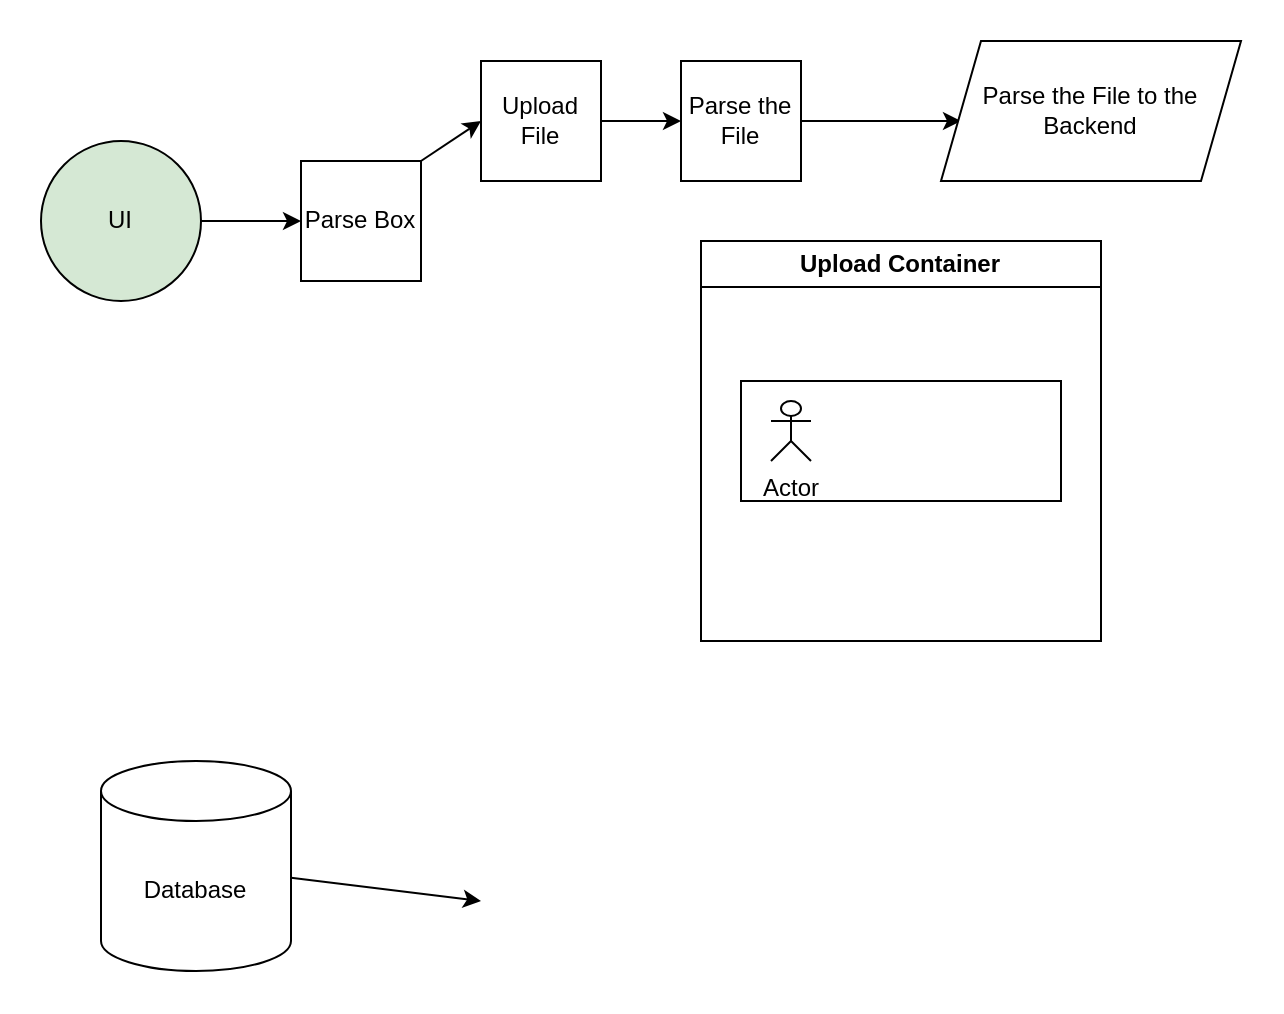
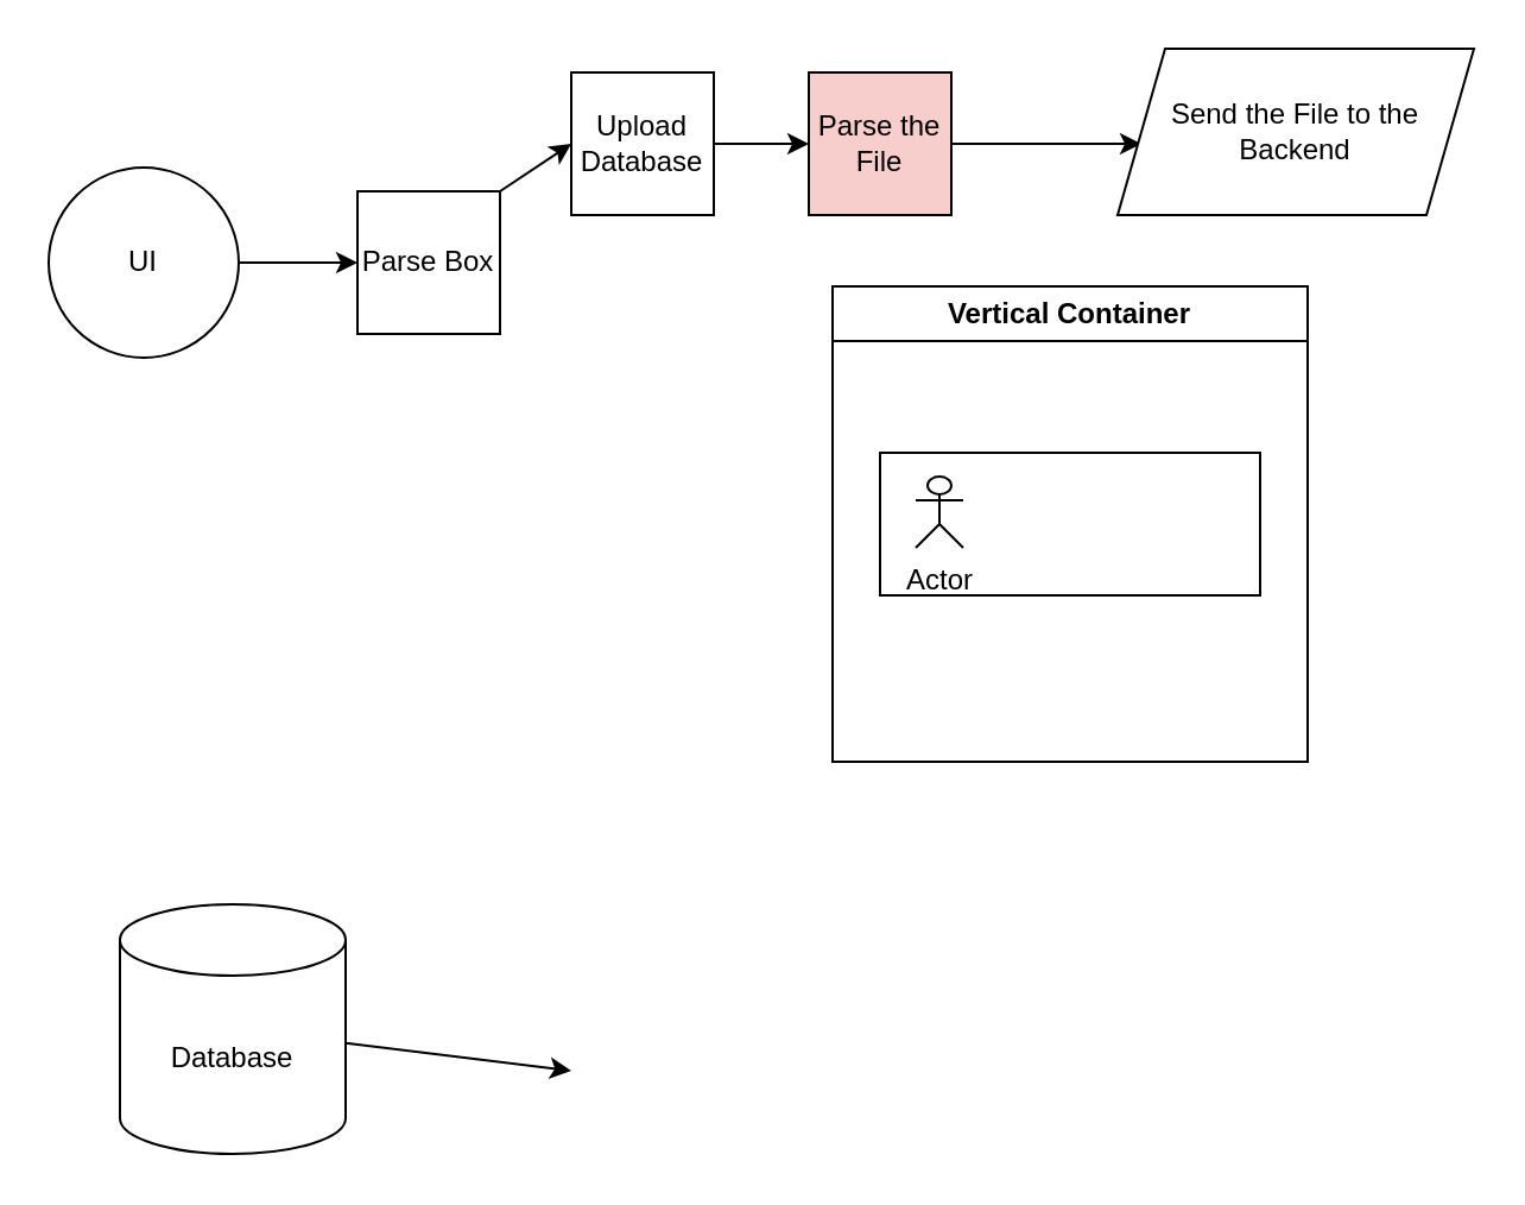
- <mxCell id="10" value="Parse the File to the Backend" style="shape=parallelogram;perimeter=parallelogramPerimeter;whiteSpace=wrap;html=1;fixedSize=1;" vertex="1" parent="1"><mxGeometry x="470" y="20" width="150" height="70" as="geometry" /></mxCell>
+ <mxCell id="10" value="Send the File to the Backend" style="shape=parallelogram;perimeter=parallelogramPerimeter;whiteSpace=wrap;html=1;fixedSize=1;" vertex="1" parent="1"><mxGeometry x="470" y="20" width="150" height="70" as="geometry" /></mxCell>
- <mxCell id="7" value="Upload File" style="whiteSpace=wrap;html=1;aspect=fixed;" vertex="1" parent="1"><mxGeometry x="240" y="30" width="60" height="60" as="geometry" /></mxCell>
+ <mxCell id="7" value="Upload Database" style="whiteSpace=wrap;html=1;aspect=fixed;" vertex="1" parent="1"><mxGeometry x="240" y="30" width="60" height="60" as="geometry" /></mxCell>
- <mxCell id="9" value="Parse the File" style="whiteSpace=wrap;html=1;aspect=fixed;" vertex="1" parent="1"><mxGeometry x="340" y="30" width="60" height="60" as="geometry" /></mxCell>
+ <mxCell id="9" value="Parse the File" style="whiteSpace=wrap;html=1;aspect=fixed;fillColor=#f8cecc;" vertex="1" parent="1"><mxGeometry x="340" y="30" width="60" height="60" as="geometry" /></mxCell>
- <mxCell id="3" value="UI" style="ellipse;whiteSpace=wrap;html=1;aspect=fixed;fillColor=#d5e8d4;" vertex="1" parent="1"><mxGeometry x="20" y="70" width="80" height="80" as="geometry" /></mxCell>
+ <mxCell id="3" value="UI" style="ellipse;whiteSpace=wrap;html=1;aspect=fixed;" vertex="1" parent="1"><mxGeometry x="20" y="70" width="80" height="80" as="geometry" /></mxCell>
- <mxCell id="11" value="Upload Container" style="swimlane;whiteSpace=wrap;html=1;" vertex="1" parent="1"><mxGeometry x="350" y="120" width="200" height="200" as="geometry" /></mxCell>
+ <mxCell id="11" value="Vertical Container" style="swimlane;whiteSpace=wrap;html=1;" vertex="1" parent="1"><mxGeometry x="350" y="120" width="200" height="200" as="geometry" /></mxCell>
